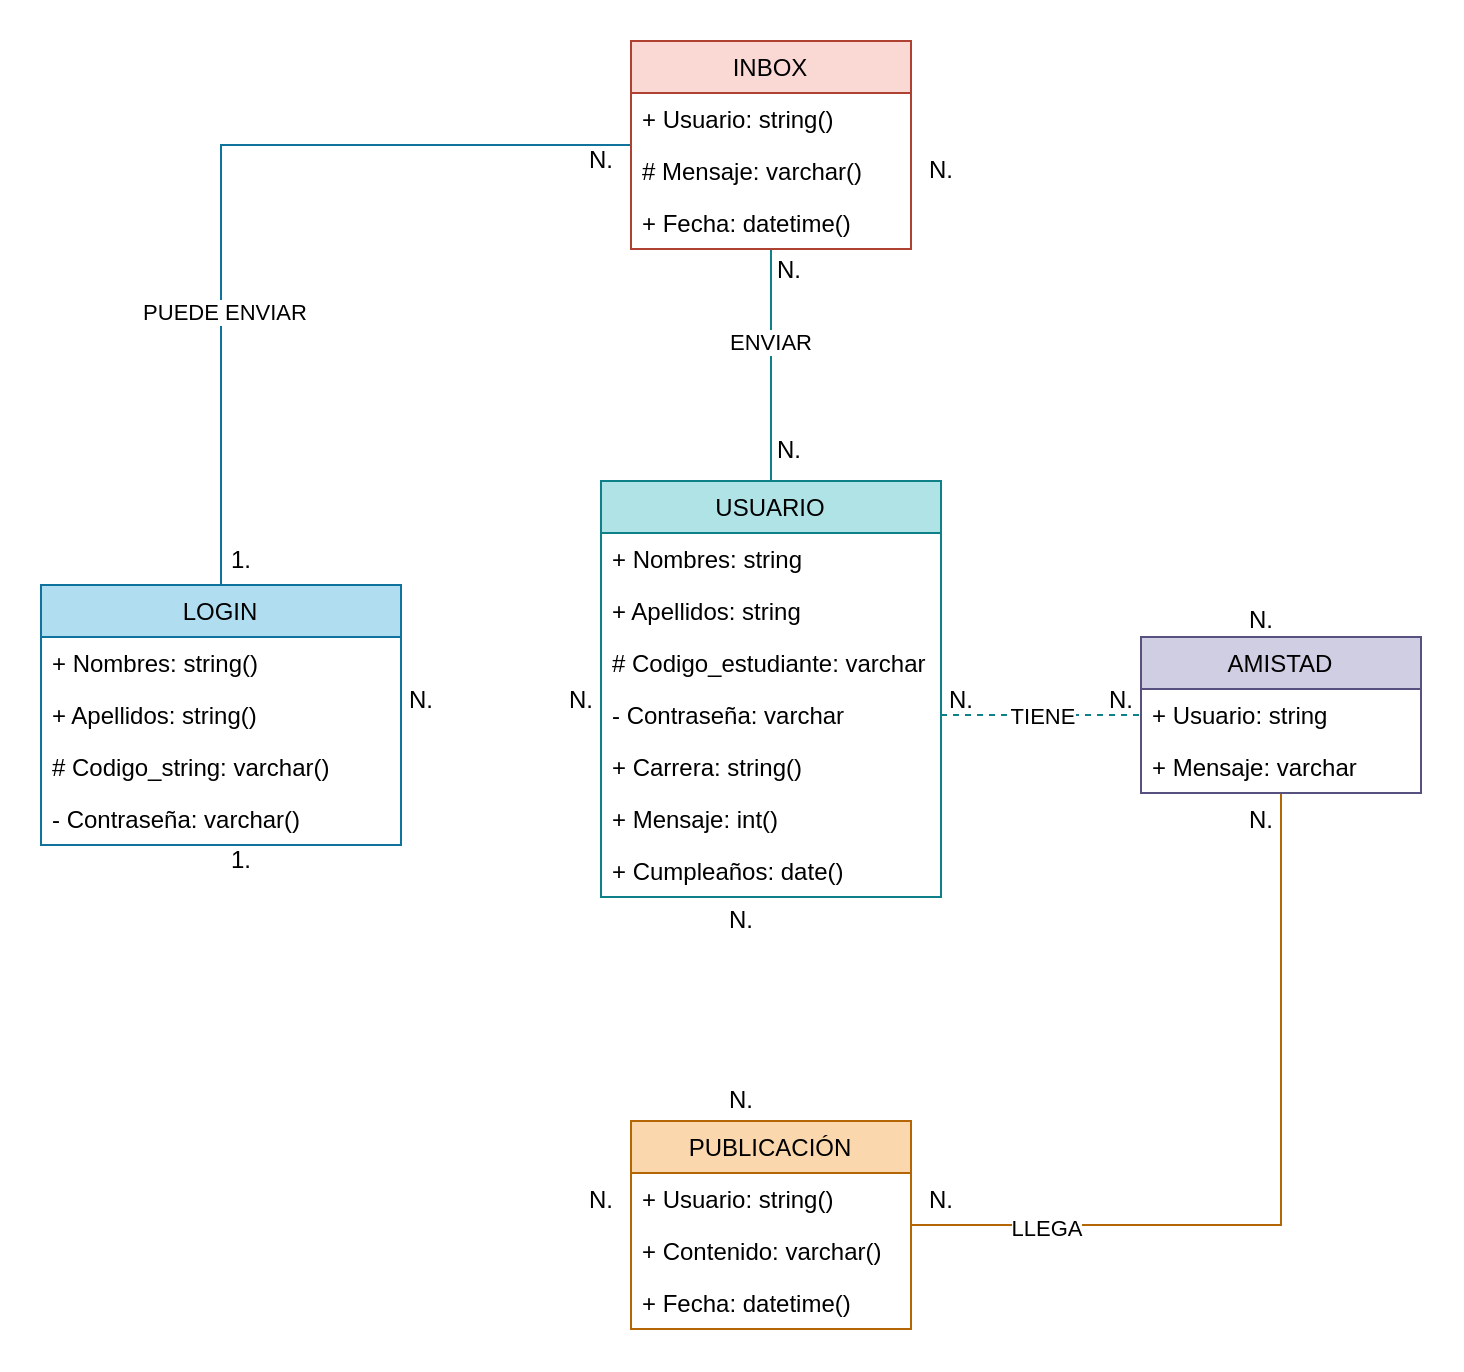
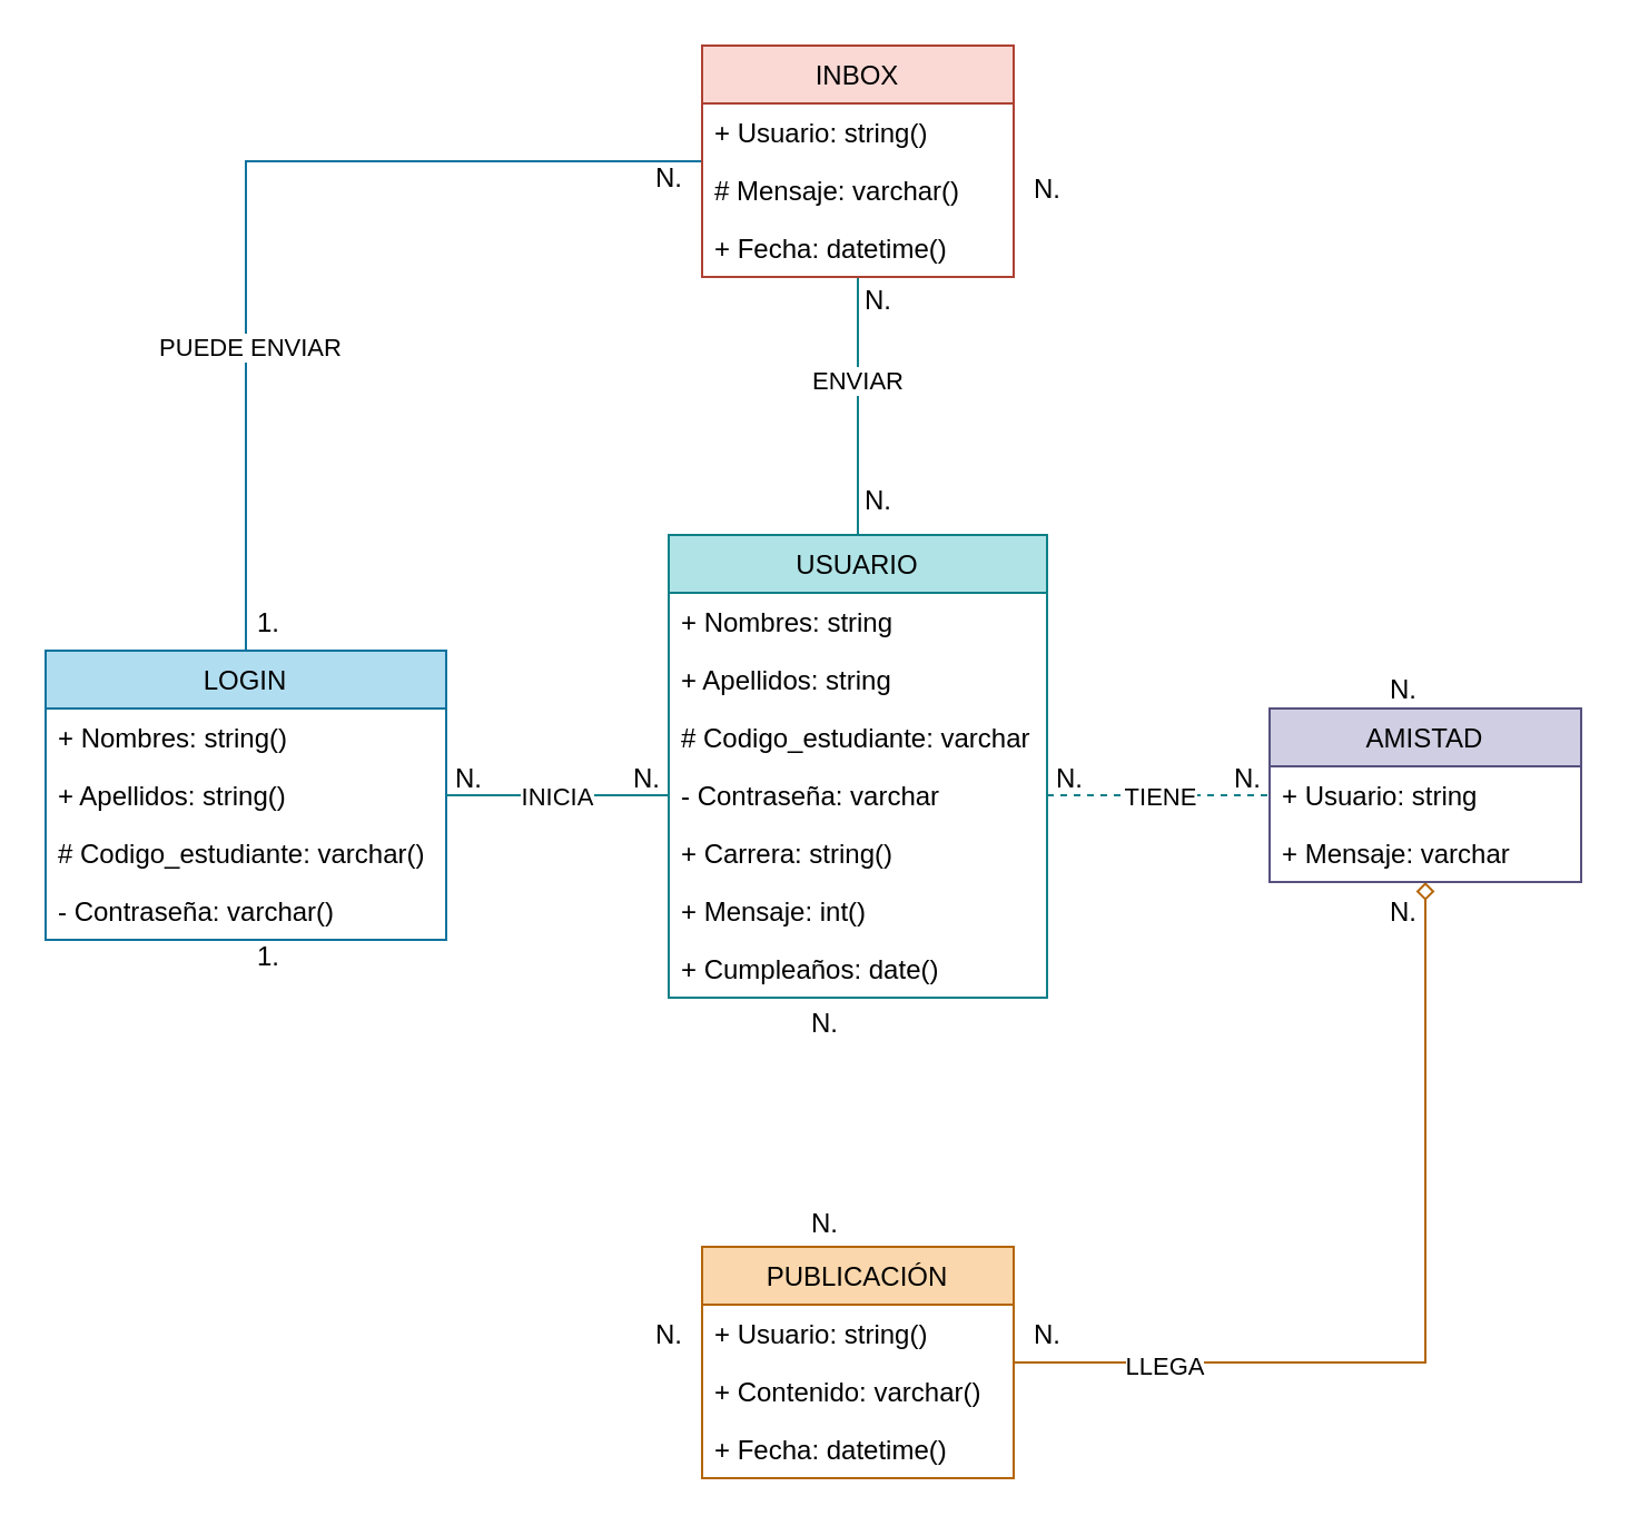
+ <mxCell id="26" style="edgeStyle=orthogonalEdgeStyle;rounded=0;orthogonalLoop=1;jettySize=auto;html=1;exitX=0;exitY=0.5;exitDx=0;exitDy=0;endArrow=none;endFill=0;fillColor=#b0e3e6;strokeColor=#0e8088;" edge="1" parent="1" source="22" target="2"><mxGeometry relative="1" as="geometry" /></mxCell>
+ <mxCell id="27" value="INICIA" style="edgeLabel;html=1;align=center;verticalAlign=middle;resizable=0;points=[];" vertex="1" connectable="0" parent="26"><mxGeometry x="0.275" relative="1" as="geometry"><mxPoint x="13" as="offset" /></mxGeometry></mxCell>
- <mxCell id="5" value="# Codigo_string: varchar()" style="text;strokeColor=none;fillColor=none;align=left;verticalAlign=top;spacingLeft=4;spacingRight=4;overflow=hidden;rotatable=0;points=[[0,0.5],[1,0.5]];portConstraint=eastwest;" vertex="1" parent="2"><mxGeometry y="78" width="180" height="26" as="geometry" /></mxCell>
+ <mxCell id="5" value="# Codigo_estudiante: varchar()" style="text;strokeColor=none;fillColor=none;align=left;verticalAlign=top;spacingLeft=4;spacingRight=4;overflow=hidden;rotatable=0;points=[[0,0.5],[1,0.5]];portConstraint=eastwest;" vertex="1" parent="2"><mxGeometry y="78" width="180" height="26" as="geometry" /></mxCell>
- <mxCell id="7" style="edgeStyle=orthogonalEdgeStyle;rounded=0;orthogonalLoop=1;jettySize=auto;html=1;endArrow=none;endFill=0;fillColor=#fad7ac;strokeColor=#b46504;" edge="1" parent="1" source="9" target="13"><mxGeometry relative="1" as="geometry" /></mxCell>
+ <mxCell id="7" style="edgeStyle=orthogonalEdgeStyle;rounded=0;orthogonalLoop=1;jettySize=auto;html=1;endArrow=diamond;endFill=0;fillColor=#fad7ac;strokeColor=#b46504;" edge="1" parent="1" source="9" target="13"><mxGeometry relative="1" as="geometry" /></mxCell>
